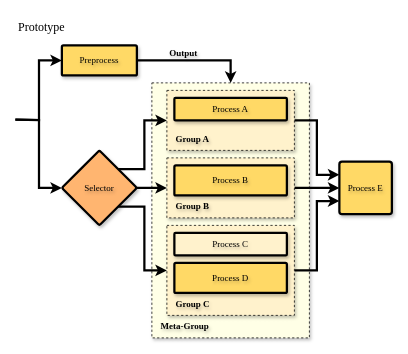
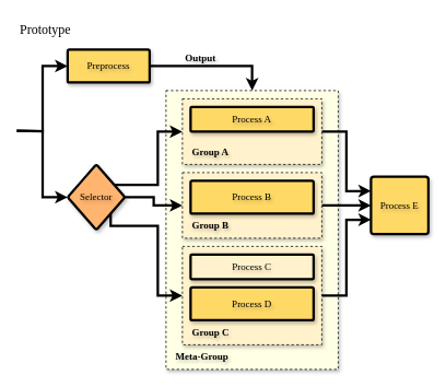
- <mxCell id="19" value="&lt;font face=&quot;Barlow&quot;&gt;Selector&lt;/font&gt;" style="rhombus;whiteSpace=wrap;html=1;hachureGap=4;fontFamily=Helvetica;rounded=1;shadow=1;strokeColor=default;strokeWidth=3;align=center;verticalAlign=middle;arcSize=5;fontSize=12;fontColor=default;fillColor=#FFB570;textShadow=1;" vertex="1" parent="1"><mxGeometry x="82" y="200" width="100" height="100" as="geometry" /></mxCell>
+ <mxCell id="19" value="&lt;font face=&quot;Barlow&quot;&gt;Selector&lt;/font&gt;" style="rhombus;whiteSpace=wrap;html=1;hachureGap=4;fontFamily=Helvetica;rounded=1;shadow=1;strokeColor=default;strokeWidth=3;align=center;verticalAlign=middle;arcSize=5;fontSize=12;fontColor=default;fillColor=#FFB570;textShadow=1;" vertex="1" parent="1"><mxGeometry x="82" y="200" width="70" height="80" as="geometry" /></mxCell>
